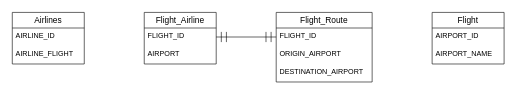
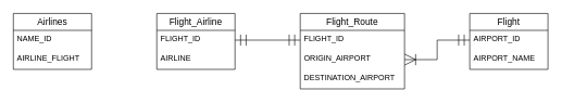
- <mxCell id="3" value="AIRLINE_ID" style="text;strokeColor=none;fillColor=none;spacingLeft=4;spacingRight=4;overflow=hidden;rotatable=0;points=[[0,0.5],[1,0.5]];portConstraint=eastwest;fontSize=12;" parent="2" vertex="1"><mxGeometry y="26" width="120" height="30" as="geometry" /></mxCell>
+ <mxCell id="3" value="NAME_ID" style="text;strokeColor=none;fillColor=none;spacingLeft=4;spacingRight=4;overflow=hidden;rotatable=0;points=[[0,0.5],[1,0.5]];portConstraint=eastwest;fontSize=12;" parent="2" vertex="1"><mxGeometry y="26" width="120" height="30" as="geometry" /></mxCell>
+ <mxCell id="16" style="edgeStyle=orthogonalEdgeStyle;rounded=0;orthogonalLoop=1;jettySize=auto;html=1;exitX=0;exitY=0.5;exitDx=0;exitDy=0;entryX=1;entryY=0.5;entryDx=0;entryDy=0;startArrow=ERmandOne;startFill=0;endArrow=ERoneToMany;endFill=0;startSize=15;endSize=15;" edge="1" parent="1" source="6" target="10"><mxGeometry relative="1" as="geometry" /></mxCell>
- <mxCell id="14" value="AIRPORT" style="text;strokeColor=none;fillColor=none;spacingLeft=4;spacingRight=4;overflow=hidden;rotatable=0;points=[[0,0.5],[1,0.5]];portConstraint=eastwest;fontSize=12;" vertex="1" parent="12"><mxGeometry y="56" width="120" height="30" as="geometry" /></mxCell>
+ <mxCell id="14" value="AIRLINE" style="text;strokeColor=none;fillColor=none;spacingLeft=4;spacingRight=4;overflow=hidden;rotatable=0;points=[[0,0.5],[1,0.5]];portConstraint=eastwest;fontSize=12;" vertex="1" parent="12"><mxGeometry y="56" width="120" height="30" as="geometry" /></mxCell>
